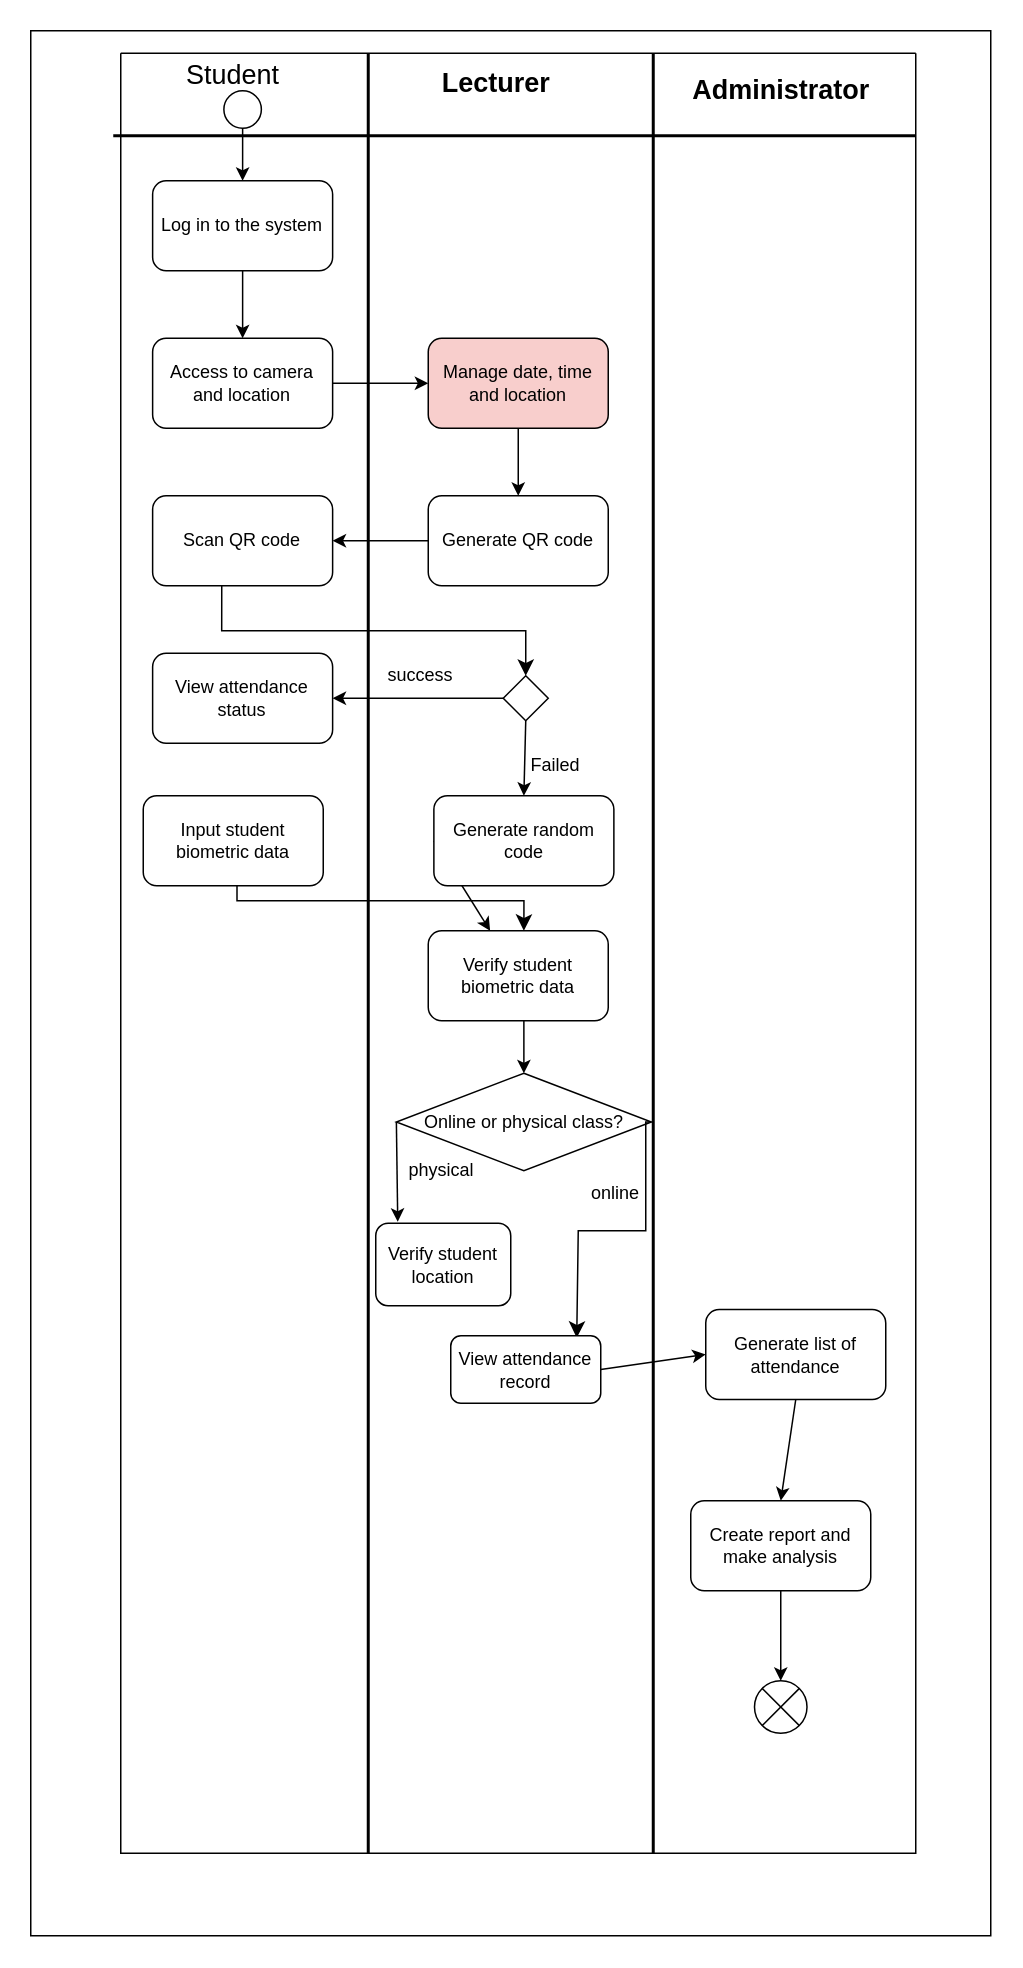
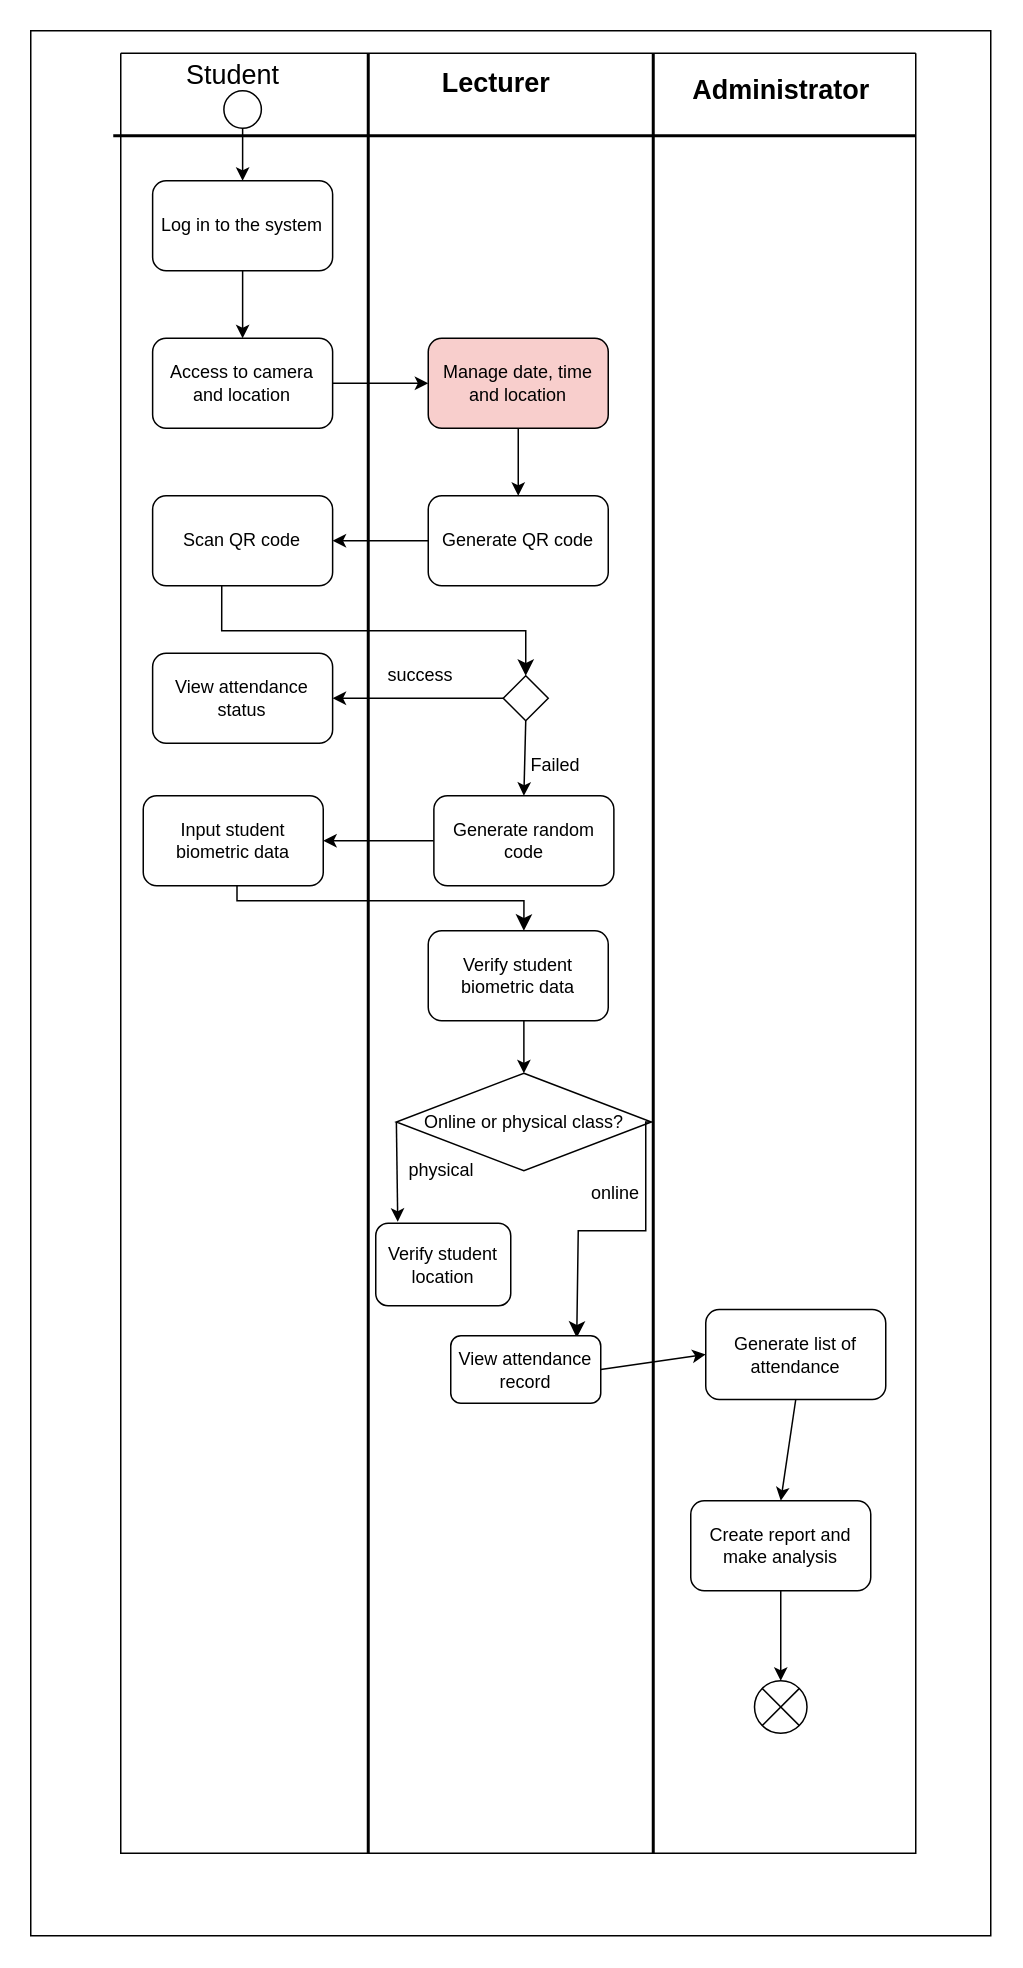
- <mxCell id="36" style="edgeStyle=none;html=1;exitX=0;exitY=0.5;exitDx=0;exitDy=0;" parent="3" source="37" target="39" edge="1"><mxGeometry relative="1" as="geometry" /></mxCell>
+ <mxCell id="36" style="edgeStyle=none;html=1;exitX=0;exitY=0.5;exitDx=0;exitDy=0;entryX=1;entryY=0.5;entryDx=0;entryDy=0;" parent="3" source="37" target="38" edge="1"><mxGeometry relative="1" as="geometry" /></mxCell>
